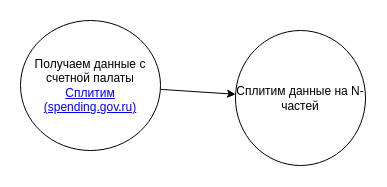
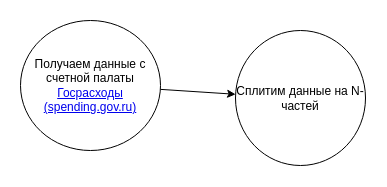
- <mxCell id="3" value="Получаем данные с счетной палаты&lt;br&gt;&lt;a href=&quot;https://spending.gov.ru/devs/opendata/&quot;&gt;Сплитим (spending.gov.ru)&lt;/a&gt;" style="ellipse;whiteSpace=wrap;html=1;" vertex="1" parent="1"><mxGeometry x="20" y="20" width="140" height="130" as="geometry" /></mxCell>
+ <mxCell id="3" value="Получаем данные с счетной палаты&lt;br&gt;&lt;a href=&quot;https://spending.gov.ru/devs/opendata/&quot;&gt;Госрасходы (spending.gov.ru)&lt;/a&gt;" style="ellipse;whiteSpace=wrap;html=1;" vertex="1" parent="1"><mxGeometry x="20" y="20" width="140" height="130" as="geometry" /></mxCell>
